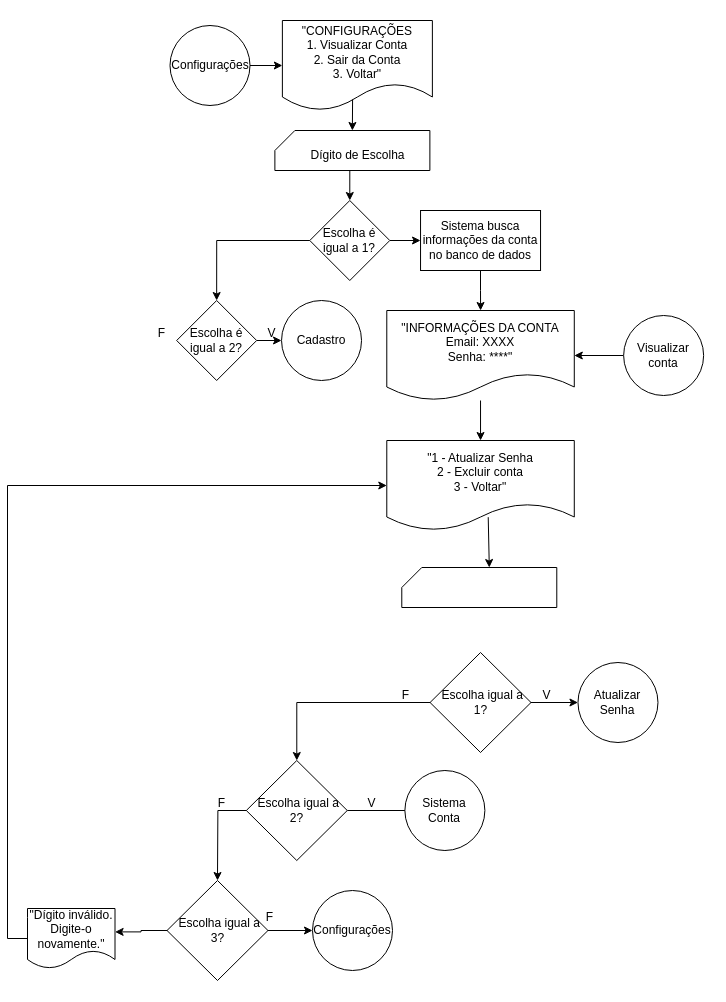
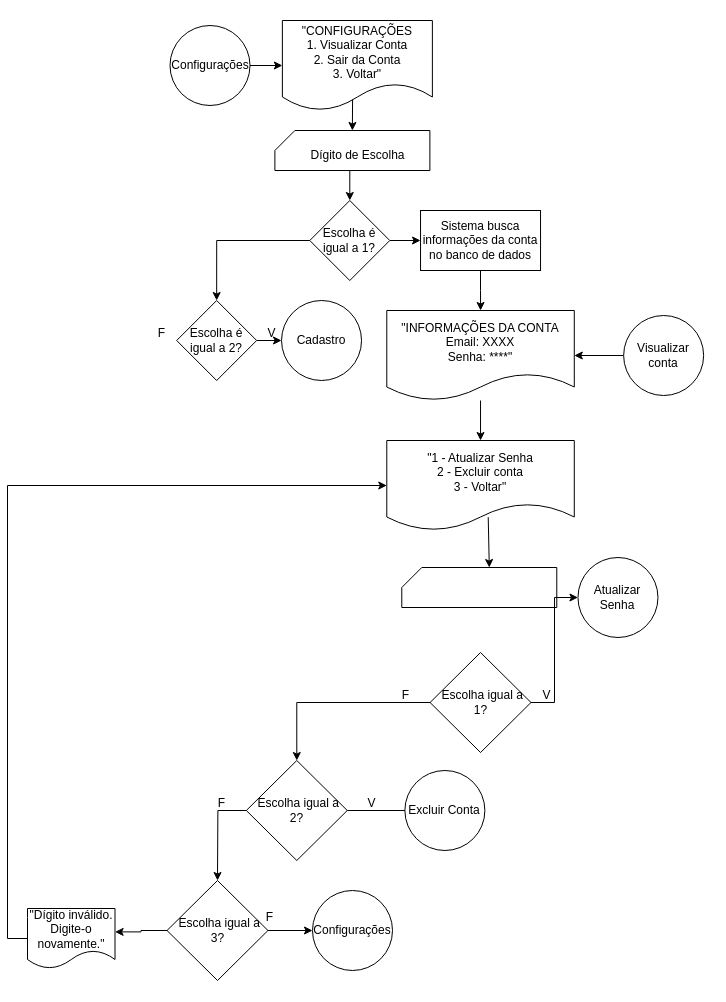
- <mxCell id="53" value="Atualizar Senha" style="ellipse;whiteSpace=wrap;html=1;aspect=fixed;" vertex="1" parent="1"><mxGeometry x="570.47" y="662" width="80" height="80" as="geometry" /></mxCell>
+ <mxCell id="53" value="Atualizar Senha" style="ellipse;whiteSpace=wrap;html=1;aspect=fixed;" vertex="1" parent="1"><mxGeometry x="570.47" y="557" width="80" height="80" as="geometry" /></mxCell>
- <mxCell id="54" value="Sistema Conta" style="ellipse;whiteSpace=wrap;html=1;aspect=fixed;" vertex="1" parent="1"><mxGeometry x="397.38" y="770" width="80" height="80" as="geometry" /></mxCell>
+ <mxCell id="54" value="Excluir Conta" style="ellipse;whiteSpace=wrap;html=1;aspect=fixed;" vertex="1" parent="1"><mxGeometry x="397.38" y="770" width="80" height="80" as="geometry" /></mxCell>
